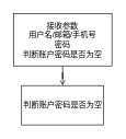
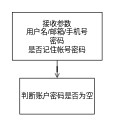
- <mxCell id="3" value="接收参数&lt;br&gt;用户名/邮箱/手机号&lt;br&gt;密码&lt;br&gt;判断账户密码是否为空" style="rounded=0;whiteSpace=wrap;html=1;" vertex="1" parent="1"><mxGeometry x="20" y="20" width="150" height="80" as="geometry" /></mxCell>
+ <mxCell id="3" value="接收参数&lt;br&gt;用户名/邮箱/手机号&lt;br&gt;密码&lt;br&gt;是否记住帐号密码" style="rounded=0;whiteSpace=wrap;html=1;" vertex="1" parent="1"><mxGeometry x="20" y="20" width="150" height="80" as="geometry" /></mxCell>
